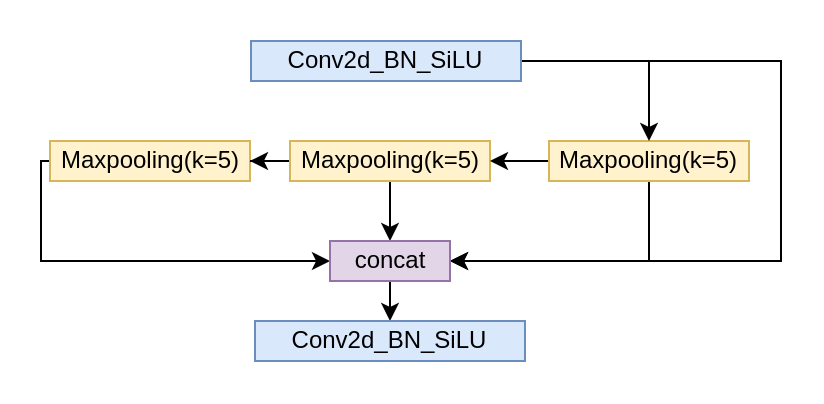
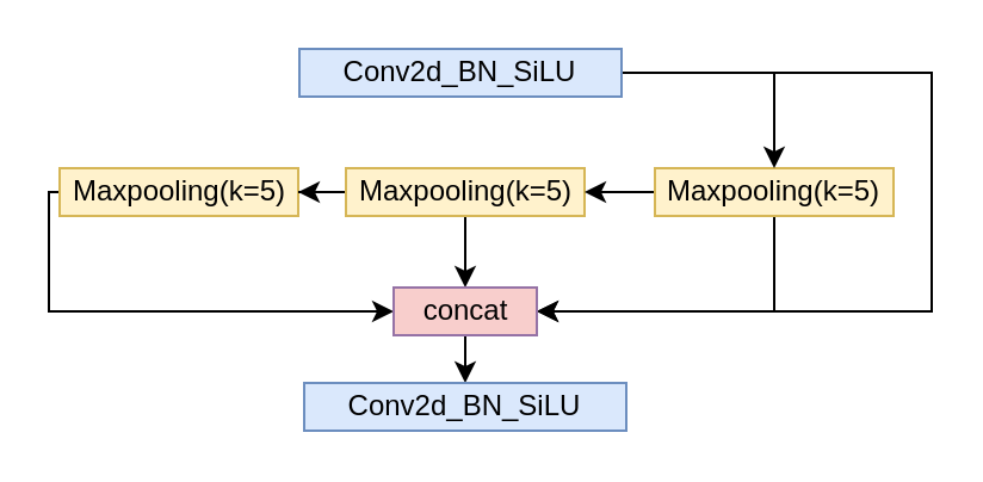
- <mxCell id="12" value="concat" style="rounded=0;whiteSpace=wrap;html=1;rotation=0;fillColor=#e1d5e7;strokeColor=#9673a6;" vertex="1" parent="1"><mxGeometry x="164.5" y="120" width="60" height="20" as="geometry" /></mxCell>
+ <mxCell id="12" value="concat" style="rounded=0;whiteSpace=wrap;html=1;rotation=0;fillColor=#f8cecc;strokeColor=#9673a6;" vertex="1" parent="1"><mxGeometry x="164.5" y="120" width="60" height="20" as="geometry" /></mxCell>
